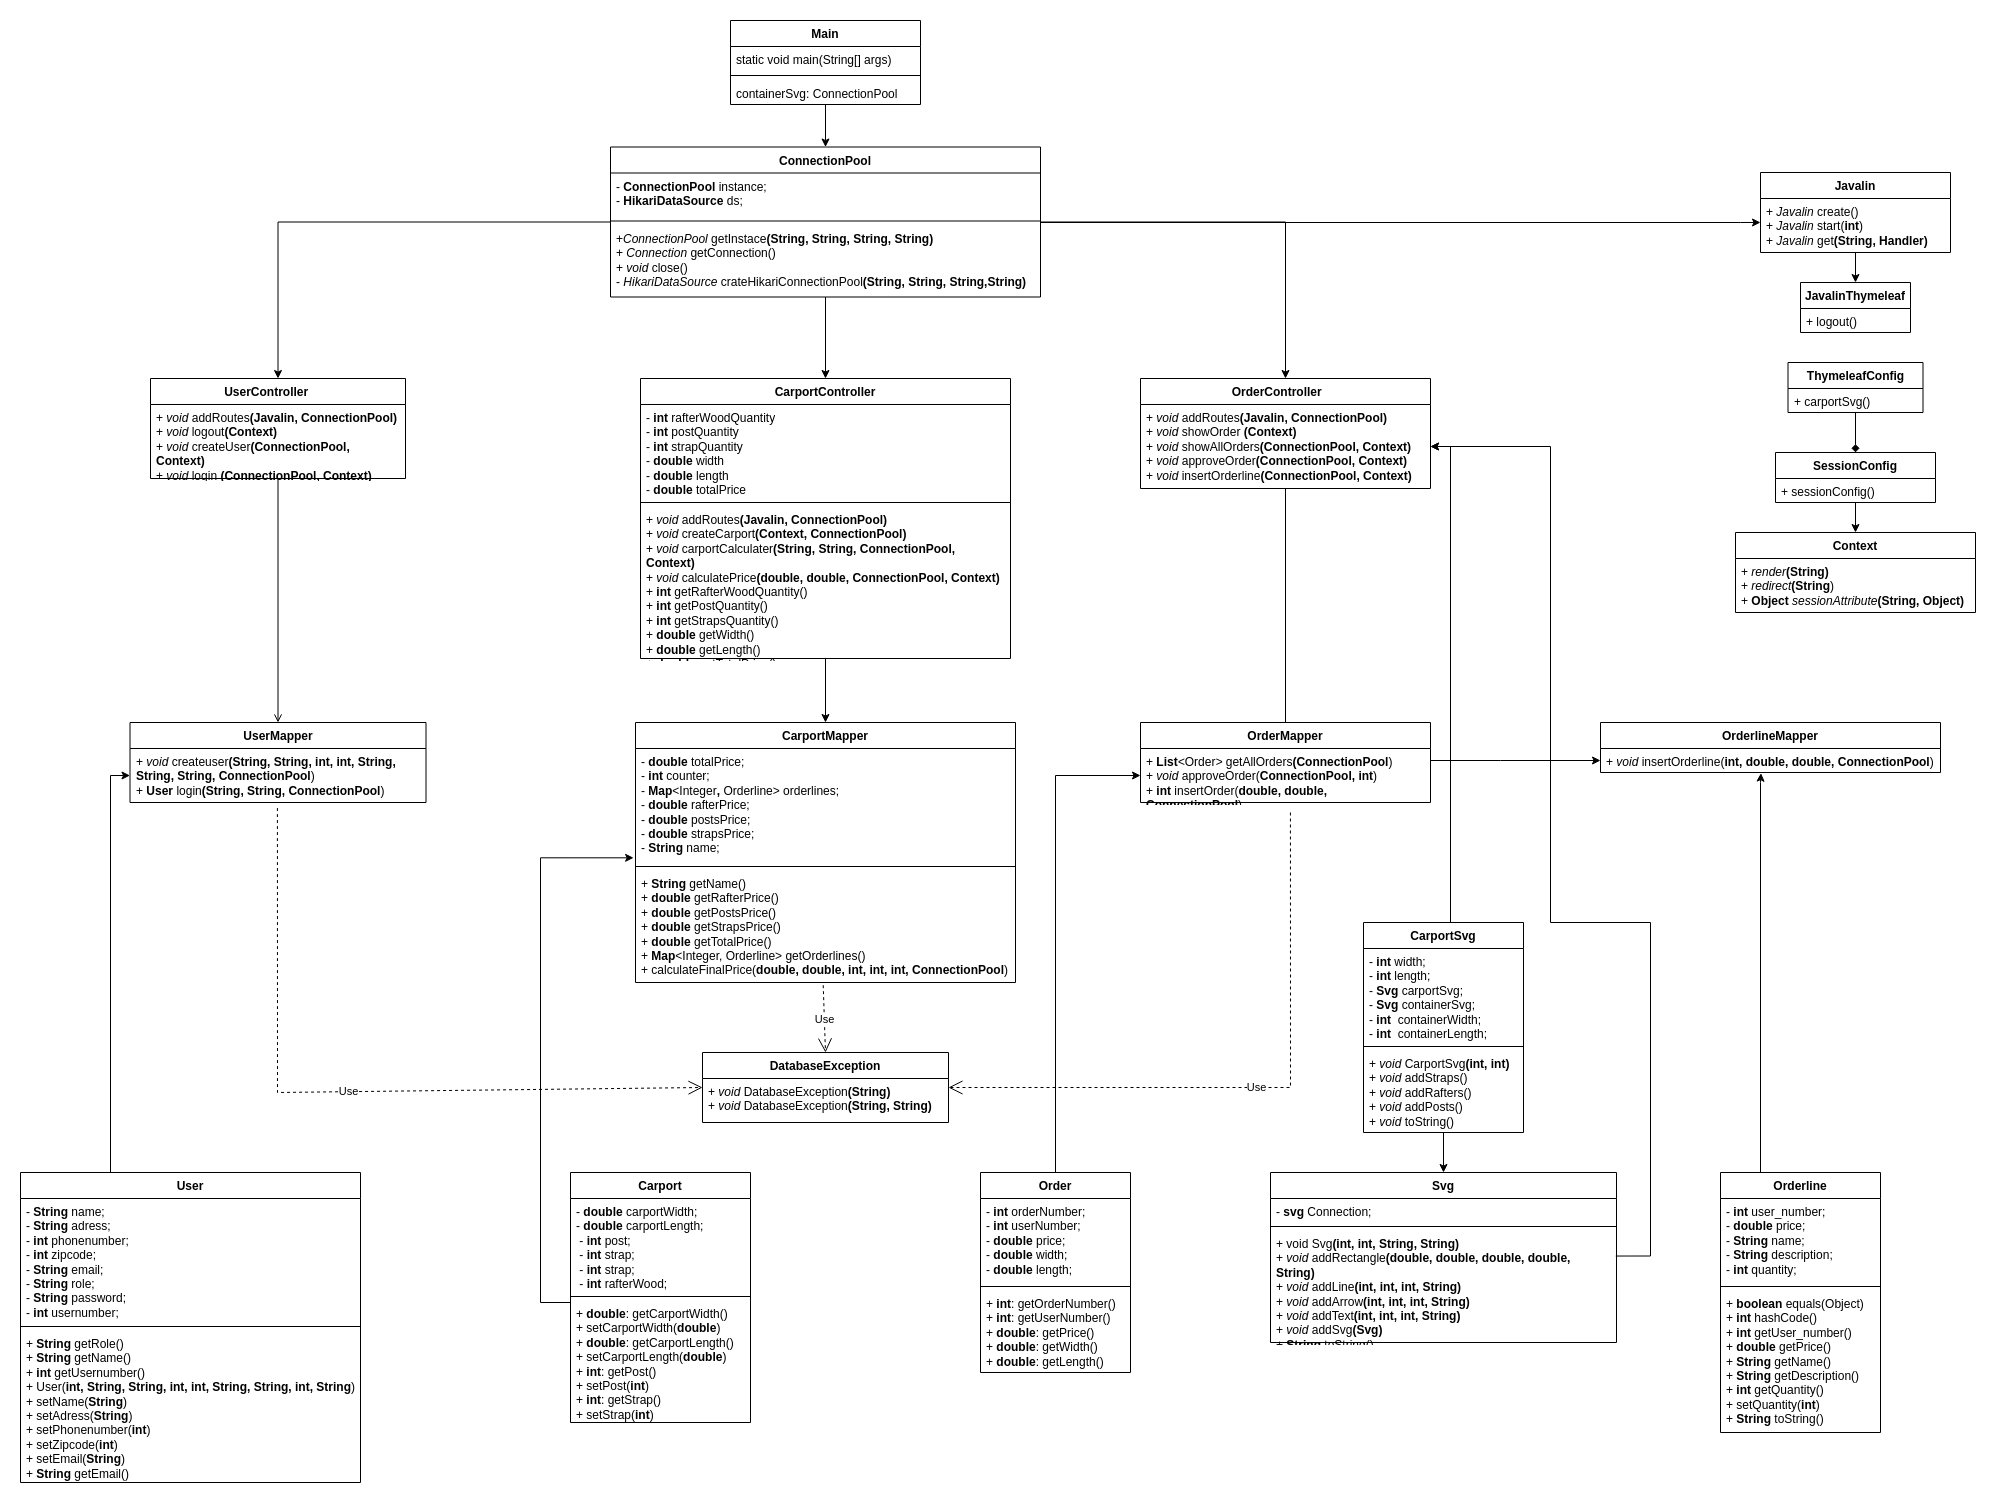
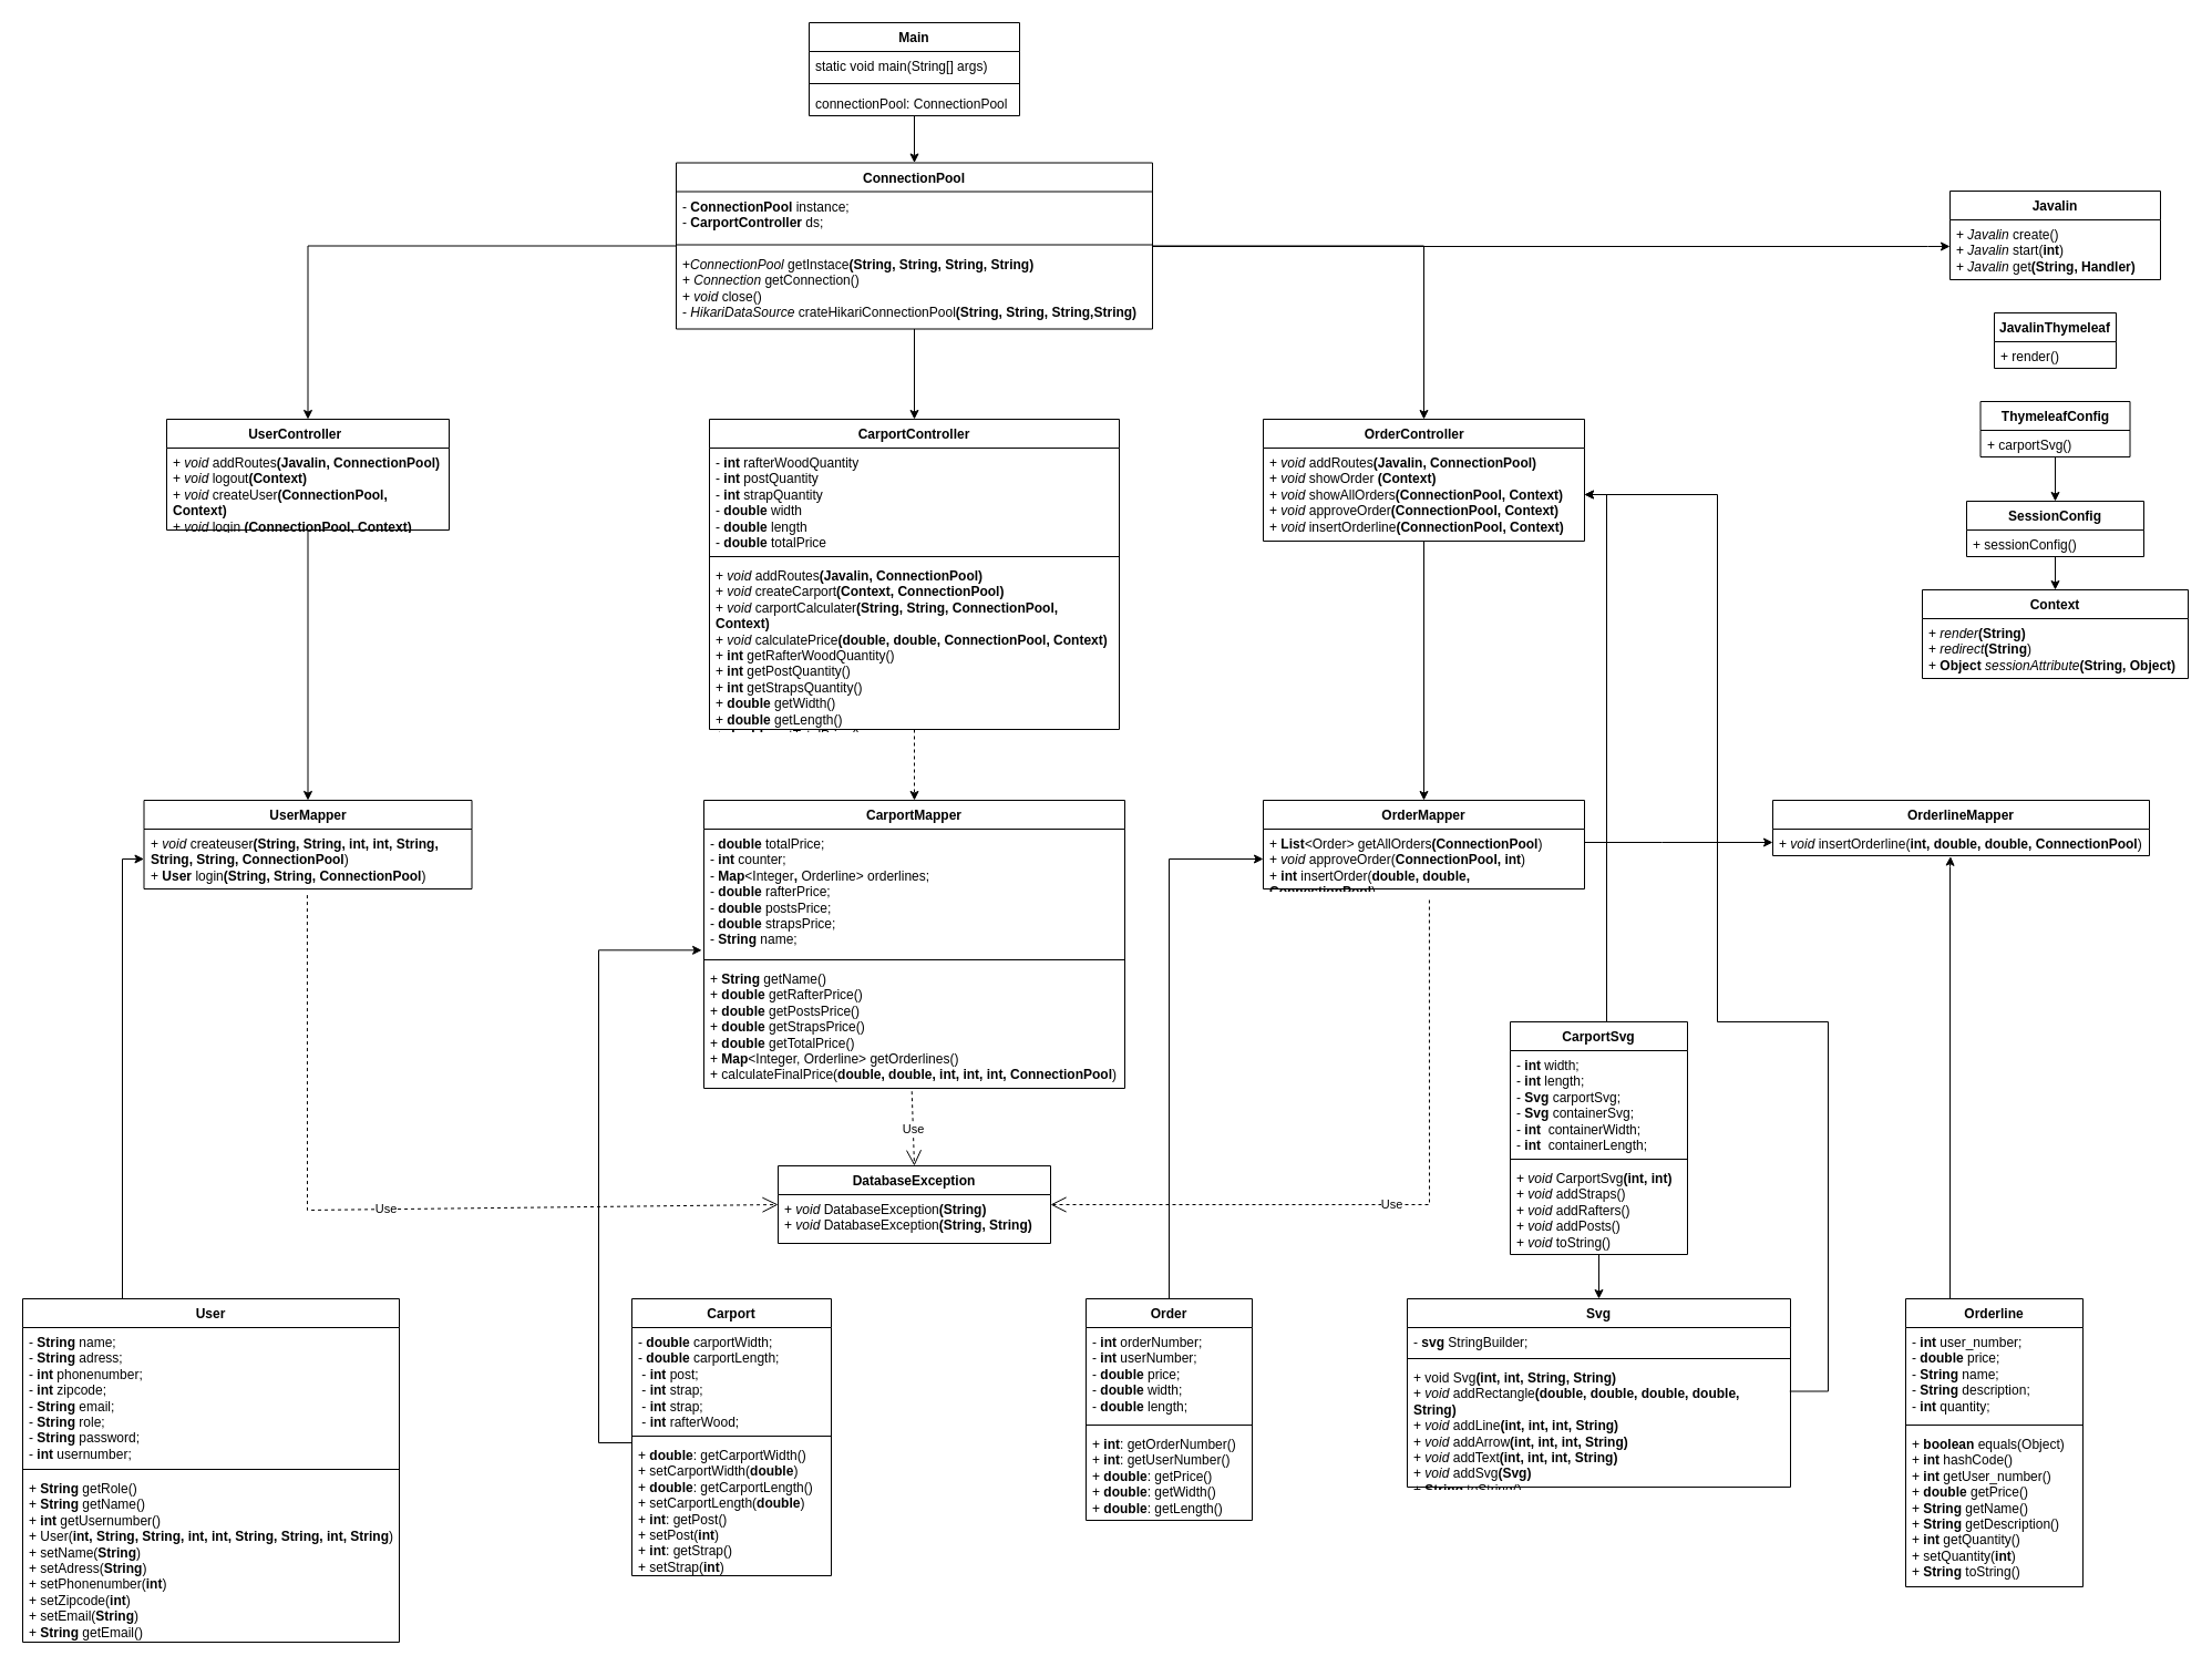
- <mxCell id="28" value="containerSvg: ConnectionPool" style="text;strokeColor=none;fillColor=none;align=left;verticalAlign=top;spacingLeft=4;spacingRight=4;overflow=hidden;rotatable=0;points=[[0,0.5],[1,0.5]];portConstraint=eastwest;whiteSpace=wrap;html=1;" parent="25" vertex="1"><mxGeometry y="60" width="190" height="24" as="geometry" /></mxCell>
+ <mxCell id="28" value="connectionPool: ConnectionPool" style="text;strokeColor=none;fillColor=none;align=left;verticalAlign=top;spacingLeft=4;spacingRight=4;overflow=hidden;rotatable=0;points=[[0,0.5],[1,0.5]];portConstraint=eastwest;whiteSpace=wrap;html=1;" parent="25" vertex="1"><mxGeometry y="60" width="190" height="24" as="geometry" /></mxCell>
- <mxCell id="68" value="&lt;div&gt;- &lt;b&gt;ConnectionPool &lt;/b&gt;instance;&lt;br&gt;&lt;/div&gt;&lt;div&gt;- &lt;b&gt;HikariDataSource &lt;/b&gt;ds;&lt;br&gt;&lt;/div&gt;&lt;br&gt;&lt;div&gt;&lt;br&gt;&lt;/div&gt;" style="text;strokeColor=none;fillColor=none;align=left;verticalAlign=top;spacingLeft=4;spacingRight=4;overflow=hidden;rotatable=0;points=[[0,0.5],[1,0.5]];portConstraint=eastwest;whiteSpace=wrap;html=1;" vertex="1" parent="67"><mxGeometry y="26" width="430" height="44" as="geometry" /></mxCell>
+ <mxCell id="68" value="&lt;div&gt;- &lt;b&gt;ConnectionPool &lt;/b&gt;instance;&lt;br&gt;&lt;/div&gt;&lt;div&gt;- &lt;b&gt;CarportController &lt;/b&gt;ds;&lt;br&gt;&lt;/div&gt;&lt;br&gt;&lt;div&gt;&lt;br&gt;&lt;/div&gt;" style="text;strokeColor=none;fillColor=none;align=left;verticalAlign=top;spacingLeft=4;spacingRight=4;overflow=hidden;rotatable=0;points=[[0,0.5],[1,0.5]];portConstraint=eastwest;whiteSpace=wrap;html=1;" vertex="1" parent="67"><mxGeometry y="26" width="430" height="44" as="geometry" /></mxCell>
- <mxCell id="56" value="" style="edgeStyle=orthogonalEdgeStyle;rounded=0;orthogonalLoop=1;jettySize=auto;html=1;entryX=0.5;entryY=0;entryDx=0;entryDy=0;" edge="1" parent="1" source="57" target="61"><mxGeometry relative="1" as="geometry" /></mxCell>
- <mxCell id="62" value="+ logout()" style="text;strokeColor=none;fillColor=none;align=left;verticalAlign=top;spacingLeft=4;spacingRight=4;overflow=hidden;rotatable=0;points=[[0,0.5],[1,0.5]];portConstraint=eastwest;whiteSpace=wrap;html=1;" vertex="1" parent="61"><mxGeometry y="26" width="110" height="24" as="geometry" /></mxCell>
+ <mxCell id="62" value="+ render()" style="text;strokeColor=none;fillColor=none;align=left;verticalAlign=top;spacingLeft=4;spacingRight=4;overflow=hidden;rotatable=0;points=[[0,0.5],[1,0.5]];portConstraint=eastwest;whiteSpace=wrap;html=1;" vertex="1" parent="61"><mxGeometry y="26" width="110" height="24" as="geometry" /></mxCell>
- <mxCell id="29" value="" style="edgeStyle=orthogonalEdgeStyle;rounded=0;orthogonalLoop=1;jettySize=auto;html=1;entryX=0.5;entryY=0;entryDx=0;entryDy=0;endArrow=diamond;" edge="1" parent="1" source="30" target="17"><mxGeometry relative="1" as="geometry" /></mxCell>
+ <mxCell id="29" value="" style="edgeStyle=orthogonalEdgeStyle;rounded=0;orthogonalLoop=1;jettySize=auto;html=1;entryX=0.5;entryY=0;entryDx=0;entryDy=0;" edge="1" parent="1" source="30" target="17"><mxGeometry relative="1" as="geometry" /></mxCell>
- <mxCell id="32" style="edgeStyle=orthogonalEdgeStyle;rounded=0;orthogonalLoop=1;jettySize=auto;html=1;entryX=0.5;entryY=0;entryDx=0;entryDy=0;" edge="1" parent="1" source="33" target="43"><mxGeometry relative="1" as="geometry" /></mxCell>
+ <mxCell id="32" style="edgeStyle=orthogonalEdgeStyle;rounded=0;orthogonalLoop=1;jettySize=auto;html=1;entryX=0.5;entryY=0;entryDx=0;entryDy=0;dashed=1;" edge="1" parent="1" source="33" target="43"><mxGeometry relative="1" as="geometry" /></mxCell>
- <mxCell id="40" style="edgeStyle=orthogonalEdgeStyle;rounded=0;orthogonalLoop=1;jettySize=auto;html=1;entryX=0.5;entryY=0;entryDx=0;entryDy=0;endArrow=open;" edge="1" parent="1" source="41" target="52"><mxGeometry relative="1" as="geometry" /></mxCell>
+ <mxCell id="40" style="edgeStyle=orthogonalEdgeStyle;rounded=0;orthogonalLoop=1;jettySize=auto;html=1;entryX=0.5;entryY=0;entryDx=0;entryDy=0;" edge="1" parent="1" source="41" target="52"><mxGeometry relative="1" as="geometry" /></mxCell>
- <mxCell id="37" style="edgeStyle=orthogonalEdgeStyle;rounded=0;orthogonalLoop=1;jettySize=auto;html=1;endArrow=none;" edge="1" parent="1" source="38" target="50"><mxGeometry relative="1" as="geometry" /></mxCell>
+ <mxCell id="37" style="edgeStyle=orthogonalEdgeStyle;rounded=0;orthogonalLoop=1;jettySize=auto;html=1;" edge="1" parent="1" source="38" target="50"><mxGeometry relative="1" as="geometry" /></mxCell>
- <mxCell id="79" value="&lt;div&gt;- &lt;b&gt;svg &lt;/b&gt;Connection;&lt;br&gt;&lt;/div&gt;&lt;br&gt;&lt;div&gt;&lt;br&gt;&lt;/div&gt;" style="text;strokeColor=none;fillColor=none;align=left;verticalAlign=top;spacingLeft=4;spacingRight=4;overflow=hidden;rotatable=0;points=[[0,0.5],[1,0.5]];portConstraint=eastwest;whiteSpace=wrap;html=1;" vertex="1" parent="78"><mxGeometry y="26" width="346" height="24" as="geometry" /></mxCell>
+ <mxCell id="79" value="&lt;div&gt;- &lt;b&gt;svg &lt;/b&gt;StringBuilder;&lt;br&gt;&lt;/div&gt;&lt;br&gt;&lt;div&gt;&lt;br&gt;&lt;/div&gt;" style="text;strokeColor=none;fillColor=none;align=left;verticalAlign=top;spacingLeft=4;spacingRight=4;overflow=hidden;rotatable=0;points=[[0,0.5],[1,0.5]];portConstraint=eastwest;whiteSpace=wrap;html=1;" vertex="1" parent="78"><mxGeometry y="26" width="346" height="24" as="geometry" /></mxCell>
